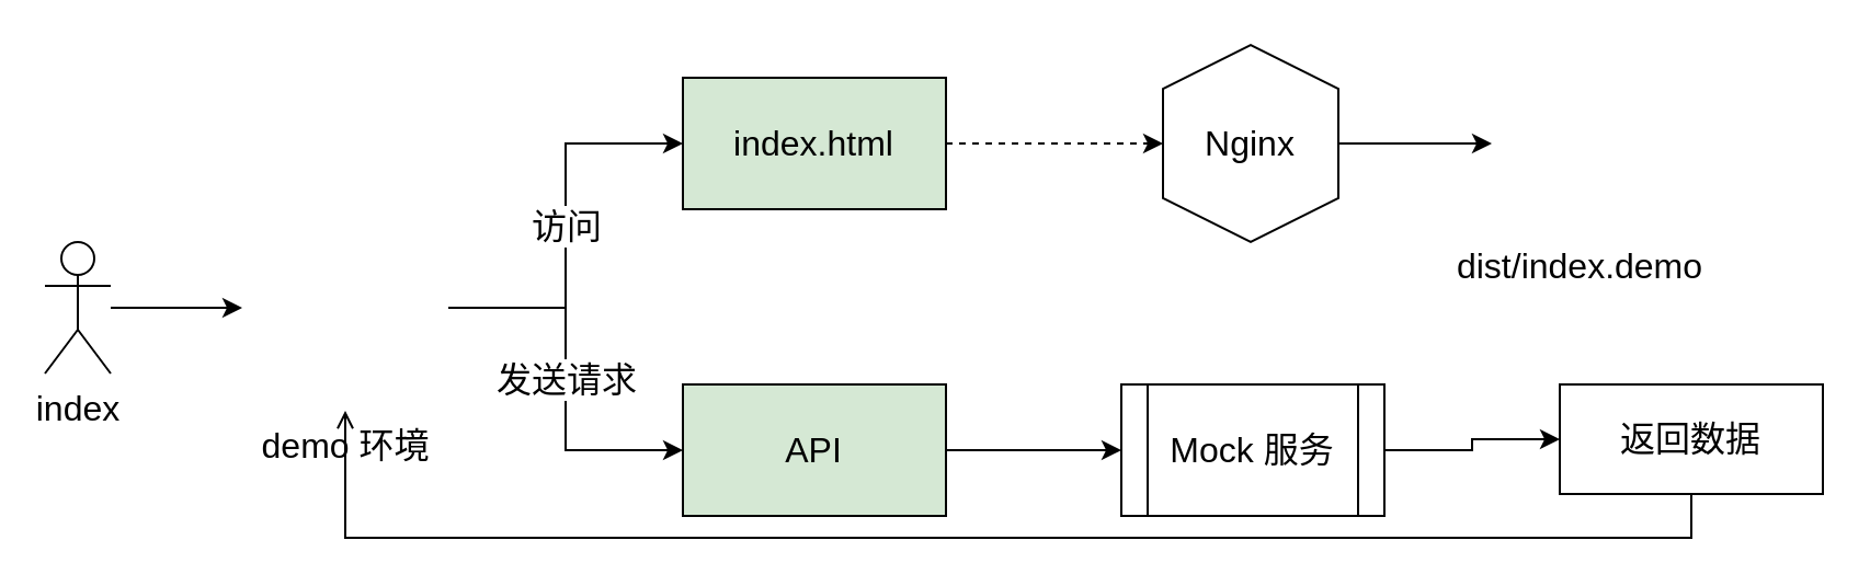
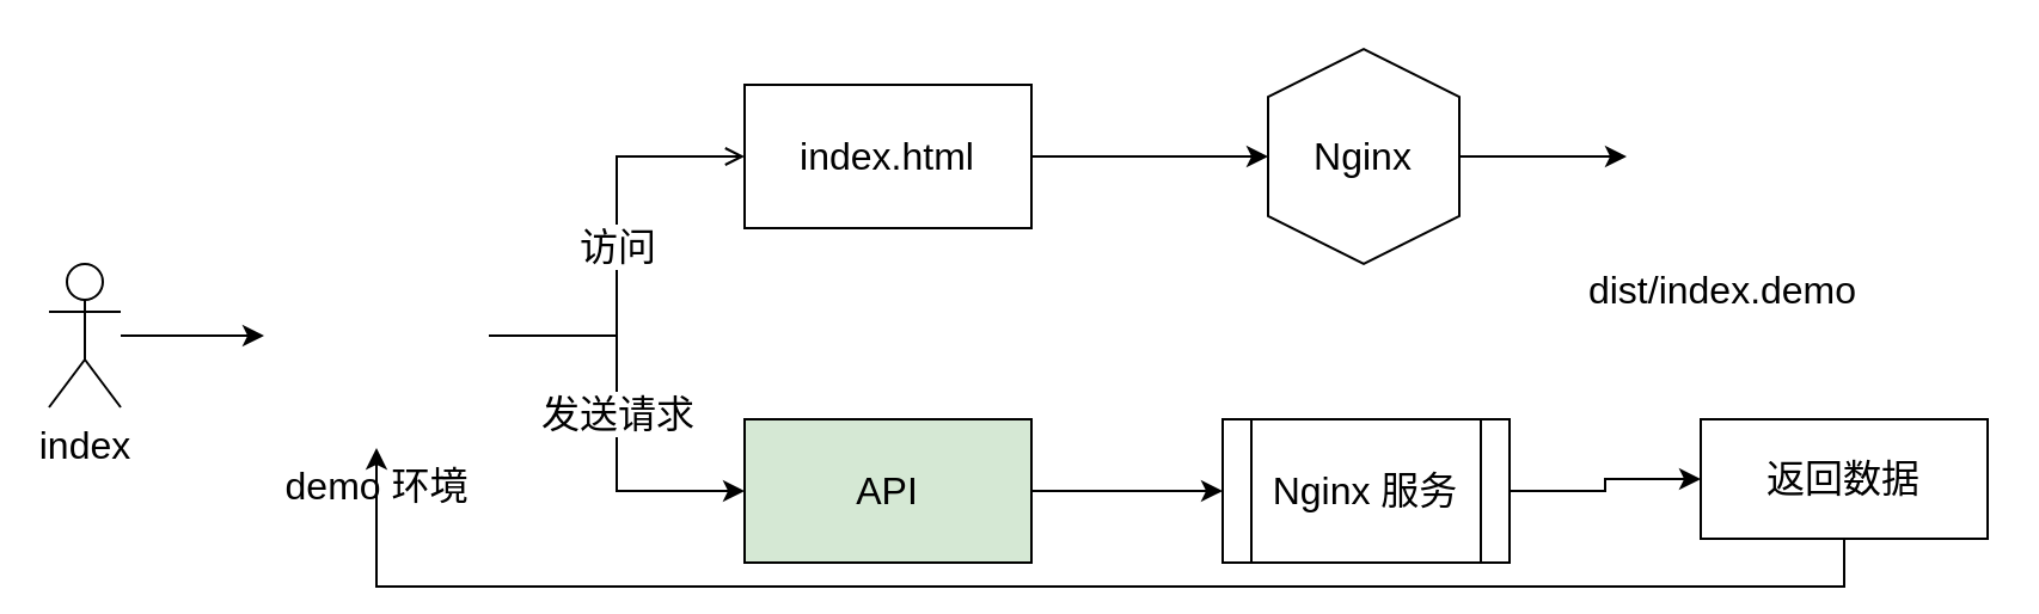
- <mxCell id="7" value="访问" style="edgeStyle=orthogonalEdgeStyle;rounded=0;orthogonalLoop=1;jettySize=auto;html=1;fontSize=16;" edge="1" parent="1" source="9" target="11"><mxGeometry relative="1" as="geometry" /></mxCell>
+ <mxCell id="7" value="访问" style="edgeStyle=orthogonalEdgeStyle;rounded=0;orthogonalLoop=1;jettySize=auto;html=1;fontSize=16;endArrow=open;" edge="1" parent="1" source="9" target="11"><mxGeometry relative="1" as="geometry" /></mxCell>
- <mxCell id="11" value="index.html" style="rounded=0;whiteSpace=wrap;html=1;fontSize=16;fillColor=#d5e8d4;" vertex="1" parent="1"><mxGeometry x="311" y="35" width="120" height="60" as="geometry" /></mxCell>
+ <mxCell id="11" value="index.html" style="rounded=0;whiteSpace=wrap;html=1;fontSize=16;" vertex="1" parent="1"><mxGeometry x="311" y="35" width="120" height="60" as="geometry" /></mxCell>
- <mxCell id="10" style="edgeStyle=orthogonalEdgeStyle;rounded=0;orthogonalLoop=1;jettySize=auto;html=1;fontSize=16;dashed=1;" edge="1" parent="1" source="11" target="4"><mxGeometry relative="1" as="geometry" /></mxCell>
+ <mxCell id="10" style="edgeStyle=orthogonalEdgeStyle;rounded=0;orthogonalLoop=1;jettySize=auto;html=1;fontSize=16;" edge="1" parent="1" source="11" target="4"><mxGeometry relative="1" as="geometry" /></mxCell>
- <mxCell id="16" style="edgeStyle=orthogonalEdgeStyle;rounded=0;orthogonalLoop=1;jettySize=auto;html=1;entryX=0.5;entryY=1;entryDx=0;entryDy=0;elbow=vertical;exitX=0.5;exitY=1;exitDx=0;exitDy=0;endArrow=open;" edge="1" parent="1" source="17" target="9"><mxGeometry relative="1" as="geometry" /></mxCell>
+ <mxCell id="16" style="edgeStyle=orthogonalEdgeStyle;rounded=0;orthogonalLoop=1;jettySize=auto;html=1;entryX=0.5;entryY=1;entryDx=0;entryDy=0;elbow=vertical;exitX=0.5;exitY=1;exitDx=0;exitDy=0;" edge="1" parent="1" source="17" target="9"><mxGeometry relative="1" as="geometry" /></mxCell>
- <mxCell id="15" value="Mock 服务" style="shape=process;whiteSpace=wrap;html=1;backgroundOutline=1;fontSize=16;rounded=0;" vertex="1" parent="1"><mxGeometry x="511" y="175" width="120" height="60" as="geometry" /></mxCell>
+ <mxCell id="15" value="Nginx 服务" style="shape=process;whiteSpace=wrap;html=1;backgroundOutline=1;fontSize=16;rounded=0;" vertex="1" parent="1"><mxGeometry x="511" y="175" width="120" height="60" as="geometry" /></mxCell>
